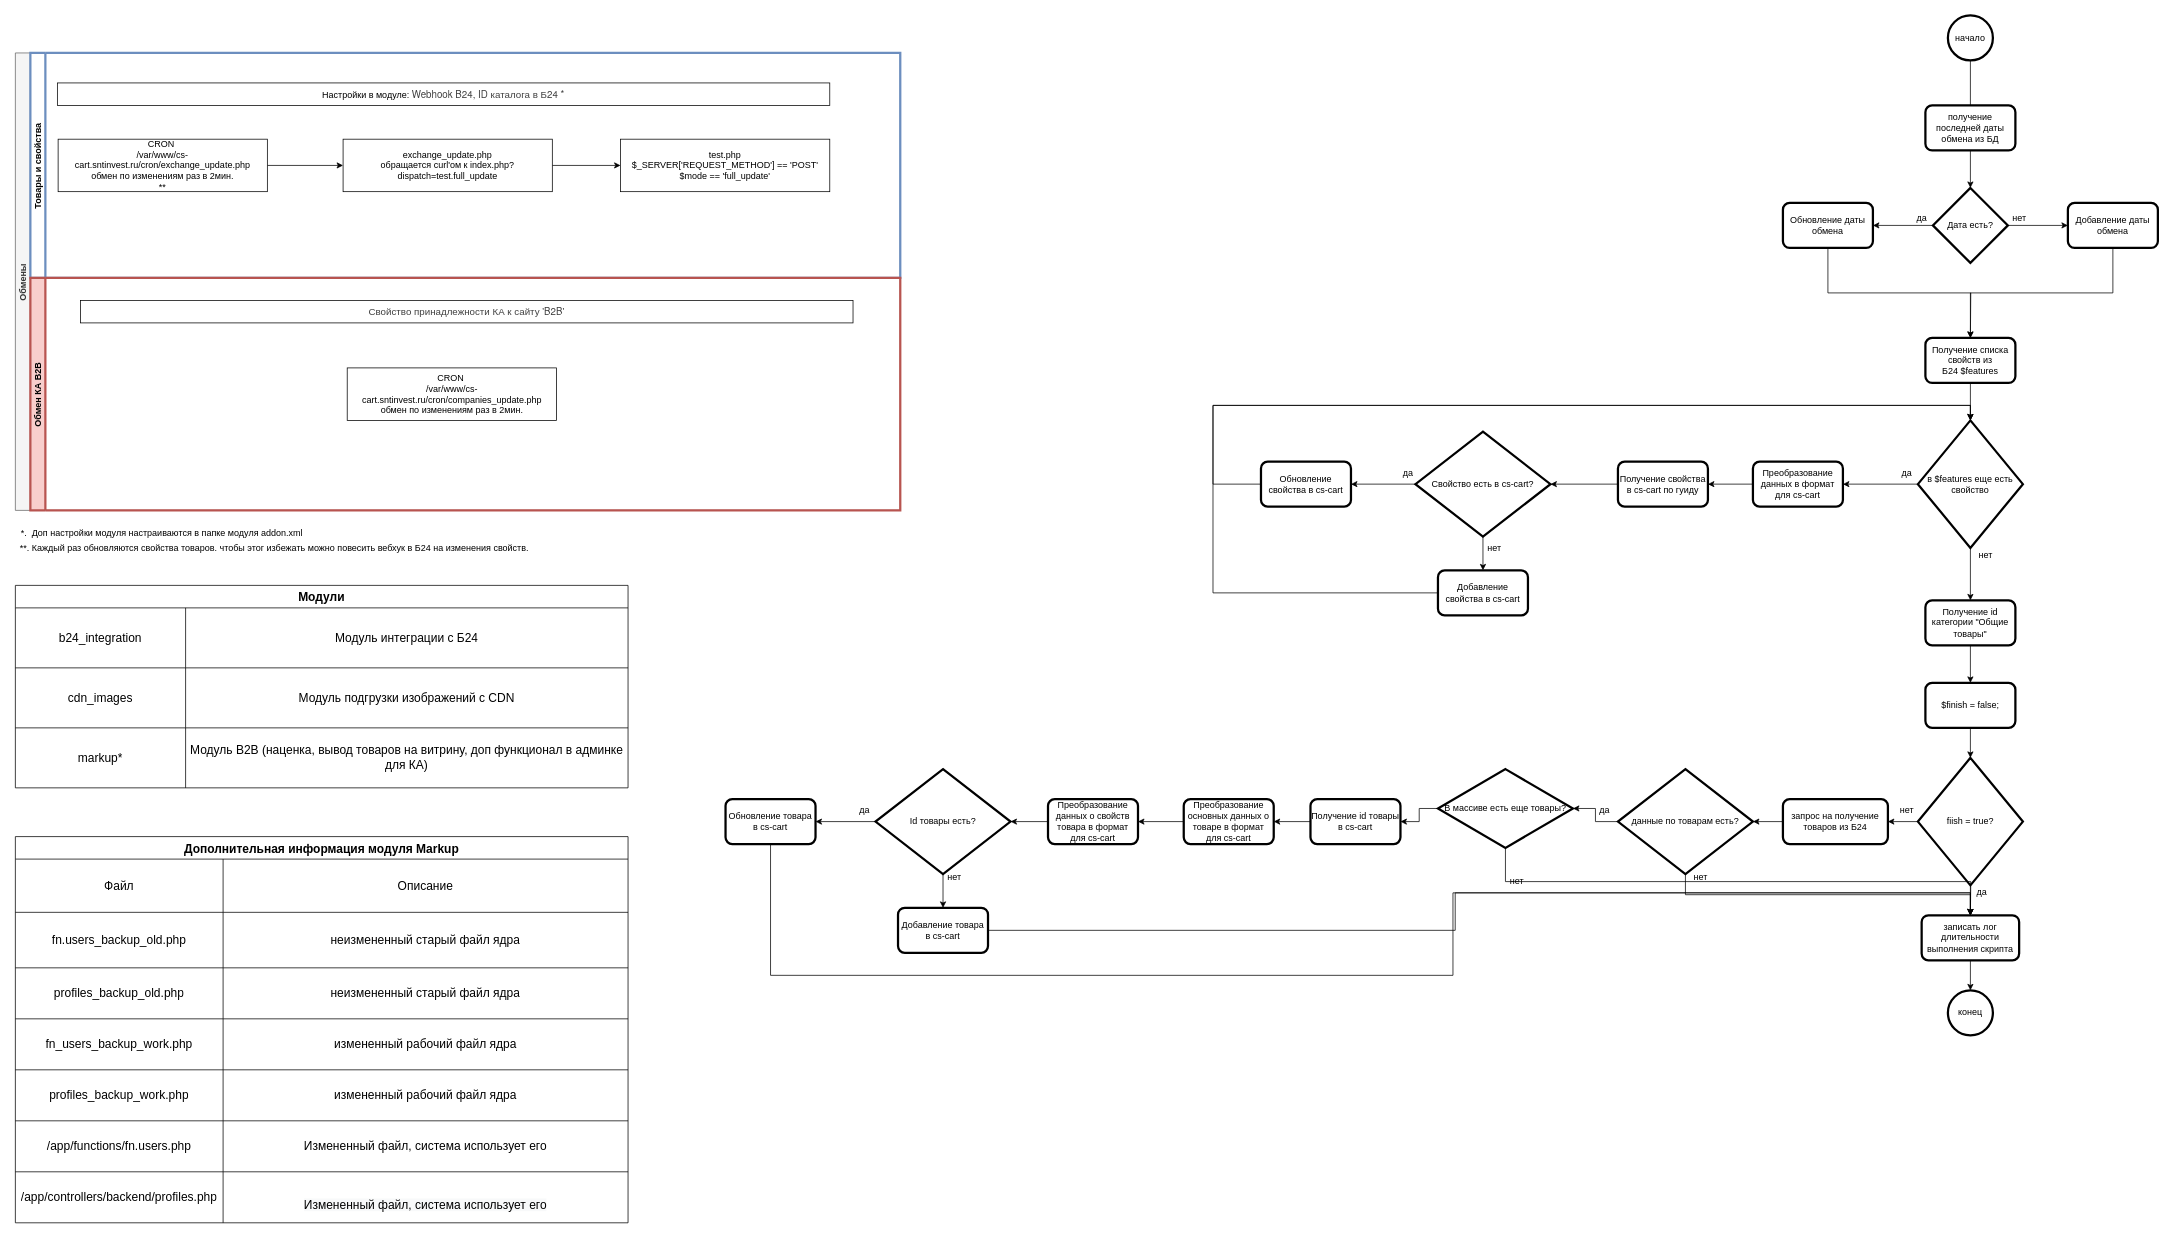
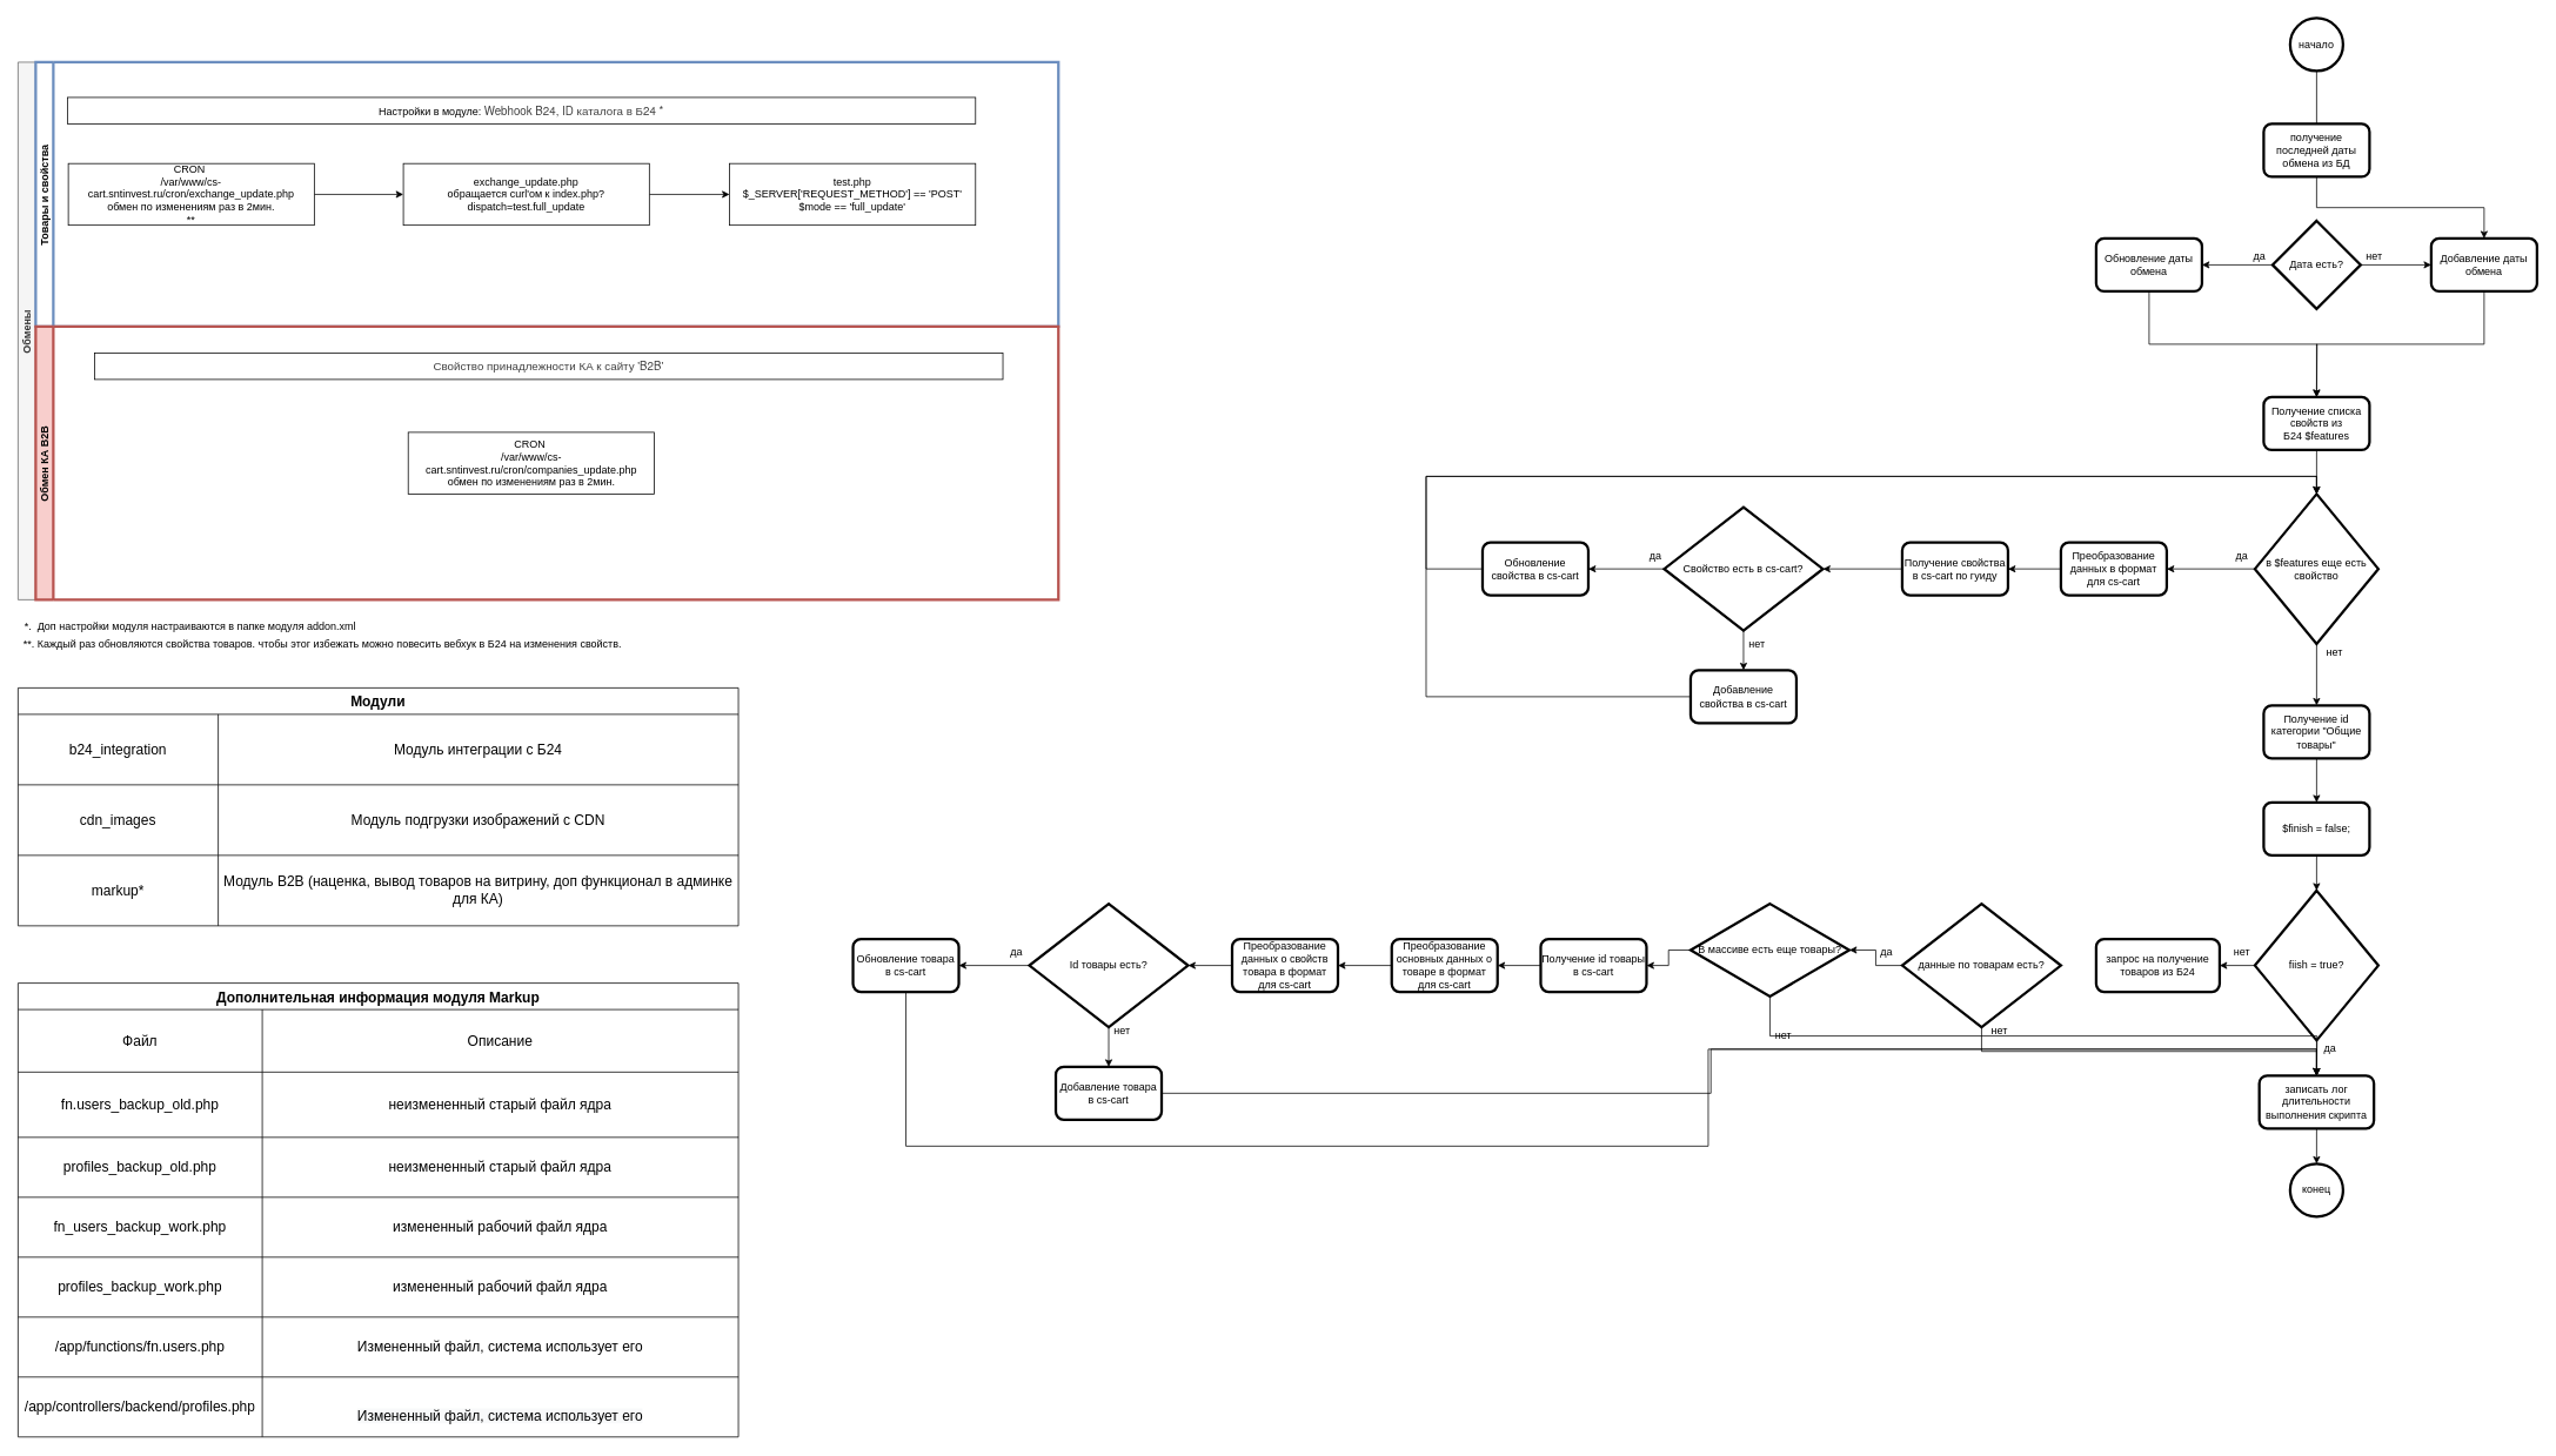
- <mxCell id="17" style="edgeStyle=orthogonalEdgeStyle;rounded=0;orthogonalLoop=1;jettySize=auto;html=1;exitX=0.5;exitY=1;exitDx=0;exitDy=0;entryX=0.5;entryY=0;entryDx=0;entryDy=0;" edge="1" parent="1" source="18" target="21"><mxGeometry relative="1" as="geometry" /></mxCell>
+ <mxCell id="17" style="edgeStyle=orthogonalEdgeStyle;rounded=0;orthogonalLoop=1;jettySize=auto;html=1;exitX=0.5;exitY=1;exitDx=0;exitDy=0;" edge="1" parent="1" source="18" target="23"><mxGeometry relative="1" as="geometry" /></mxCell>
- <mxCell id="58" style="edgeStyle=orthogonalEdgeStyle;rounded=0;orthogonalLoop=1;jettySize=auto;html=1;exitX=0;exitY=0.5;exitDx=0;exitDy=0;entryX=1;entryY=0.5;entryDx=0;entryDy=0;" edge="1" parent="1" source="59" target="64"><mxGeometry relative="1" as="geometry" /></mxCell>
